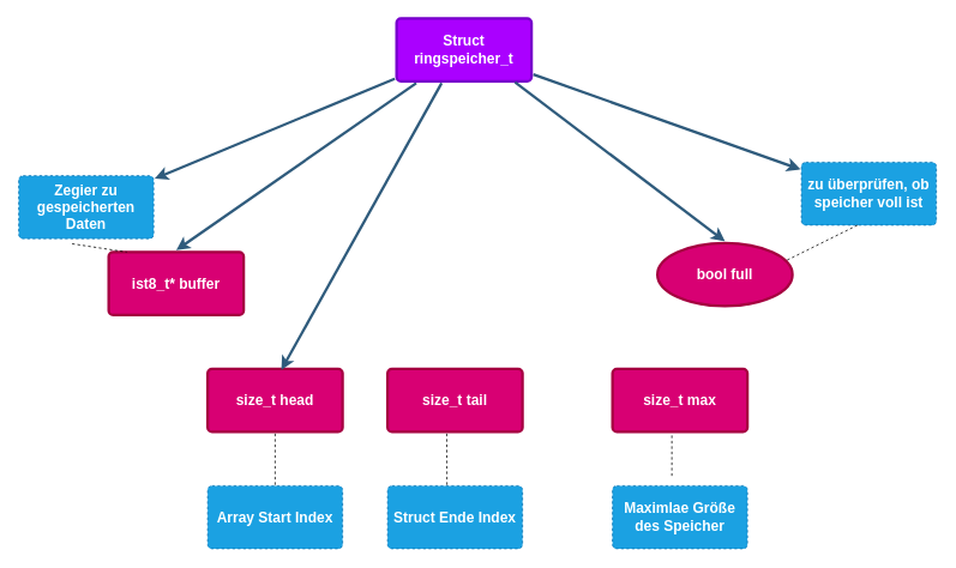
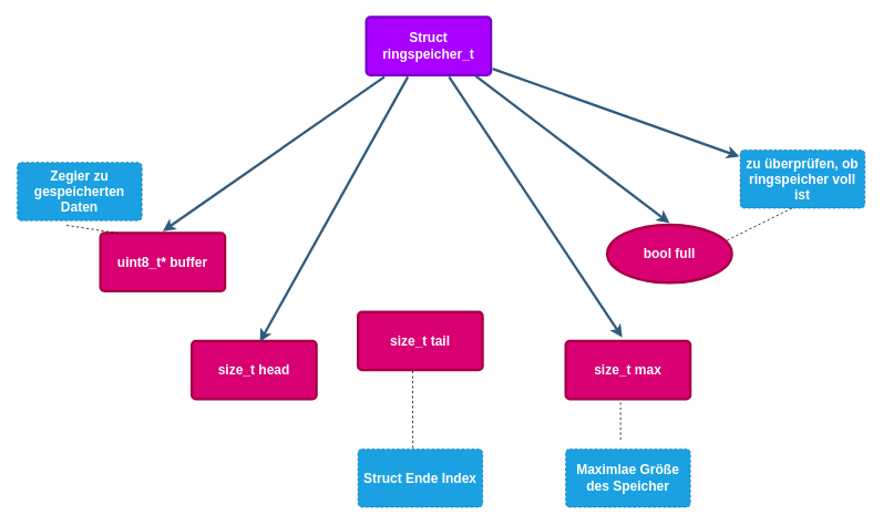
- <mxCell id="3" value="" style="edgeStyle=none;rounded=0;jumpStyle=none;html=1;shadow=0;labelBackgroundColor=none;startArrow=none;startFill=0;endArrow=classic;endFill=1;jettySize=auto;orthogonalLoop=1;strokeColor=#2F5B7C;strokeWidth=3;fontFamily=Helvetica;fontSize=16;fontColor=#23445D;spacing=5;" parent="1" source="5" target="13" edge="1"><mxGeometry relative="1" as="geometry"><mxPoint x="773" y="415.5" as="targetPoint" /></mxGeometry></mxCell>
+ <mxCell id="3" value="" style="edgeStyle=none;rounded=0;jumpStyle=none;html=1;shadow=0;labelBackgroundColor=none;startArrow=none;startFill=0;endArrow=classic;endFill=1;jettySize=auto;orthogonalLoop=1;strokeColor=#2F5B7C;strokeWidth=3;fontFamily=Helvetica;fontSize=16;fontColor=#23445D;spacing=5;entryX=0.455;entryY=-0.03;entryDx=0;entryDy=0;entryPerimeter=0;" parent="1" source="5" target="8" edge="1"><mxGeometry relative="1" as="geometry"><mxPoint x="773" y="415.5" as="targetPoint" /></mxGeometry></mxCell>
- <mxCell id="15" value="zu überprüfen, ob speicher voll ist" style="rounded=1;whiteSpace=wrap;html=1;shadow=0;labelBackgroundColor=none;strokeColor=#006EAF;strokeWidth=1;fillColor=#1ba1e2;fontFamily=Helvetica;fontSize=16;fontColor=#ffffff;align=center;fontStyle=1;spacing=5;arcSize=7;perimeterSpacing=1;dashed=1;" vertex="1" parent="1"><mxGeometry x="890" y="180" width="150" height="70" as="geometry" /></mxCell>
+ <mxCell id="15" value="zu überprüfen, ob ringspeicher voll ist" style="rounded=1;whiteSpace=wrap;html=1;shadow=0;labelBackgroundColor=none;strokeColor=#006EAF;strokeWidth=1;fillColor=#1ba1e2;fontFamily=Helvetica;fontSize=16;fontColor=#ffffff;align=center;fontStyle=1;spacing=5;arcSize=7;perimeterSpacing=1;dashed=1;" vertex="1" parent="1"><mxGeometry x="890" y="180" width="150" height="70" as="geometry" /></mxCell>
- <mxCell id="6" value="ist8_t* buffer" style="rounded=1;whiteSpace=wrap;html=1;shadow=0;labelBackgroundColor=none;strokeColor=#A50040;strokeWidth=3;fillColor=#d80073;fontFamily=Helvetica;fontSize=16;fontColor=#ffffff;align=center;fontStyle=1;spacing=5;arcSize=7;perimeterSpacing=2;" vertex="1" parent="1"><mxGeometry x="120" y="280" width="150" height="70" as="geometry" /></mxCell>
+ <mxCell id="6" value="uint8_t* buffer" style="rounded=1;whiteSpace=wrap;html=1;shadow=0;labelBackgroundColor=none;strokeColor=#A50040;strokeWidth=3;fillColor=#d80073;fontFamily=Helvetica;fontSize=16;fontColor=#ffffff;align=center;fontStyle=1;spacing=5;arcSize=7;perimeterSpacing=2;" vertex="1" parent="1"><mxGeometry x="120" y="280" width="150" height="70" as="geometry" /></mxCell>
- <mxCell id="9" value="size_t tail" style="rounded=1;whiteSpace=wrap;html=1;shadow=0;labelBackgroundColor=none;strokeColor=#A50040;strokeWidth=3;fillColor=#d80073;fontFamily=Helvetica;fontSize=16;fontColor=#ffffff;align=center;fontStyle=1;spacing=5;arcSize=7;perimeterSpacing=2;" vertex="1" parent="1"><mxGeometry x="430" y="410" width="150" height="70" as="geometry" /></mxCell>
+ <mxCell id="9" value="size_t tail" style="rounded=1;whiteSpace=wrap;html=1;shadow=0;labelBackgroundColor=none;strokeColor=#A50040;strokeWidth=3;fillColor=#d80073;fontFamily=Helvetica;fontSize=16;fontColor=#ffffff;align=center;fontStyle=1;spacing=5;arcSize=7;perimeterSpacing=2;" vertex="1" parent="1"><mxGeometry x="430" y="375" width="150" height="70" as="geometry" /></mxCell>
- <mxCell id="20" value="" style="endArrow=none;dashed=1;html=1;entryX=0.5;entryY=1;entryDx=0;entryDy=0;" edge="1" parent="1" source="16" target="7"><mxGeometry width="50" height="50" relative="1" as="geometry"><mxPoint x="20" y="680" as="sourcePoint" /><mxPoint x="70" y="630" as="targetPoint" /></mxGeometry></mxCell>
- <mxCell id="16" value="Array Start Index" style="rounded=1;whiteSpace=wrap;html=1;shadow=0;labelBackgroundColor=none;strokeColor=#006EAF;strokeWidth=1;fillColor=#1ba1e2;fontFamily=Helvetica;fontSize=16;fontColor=#ffffff;align=center;fontStyle=1;spacing=5;arcSize=7;perimeterSpacing=1;dashed=1;" vertex="1" parent="1"><mxGeometry x="230" y="540" width="150" height="70" as="geometry" /></mxCell>
